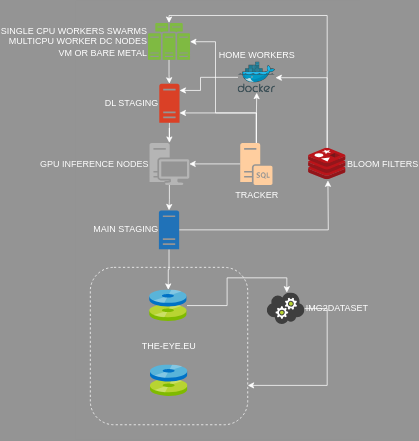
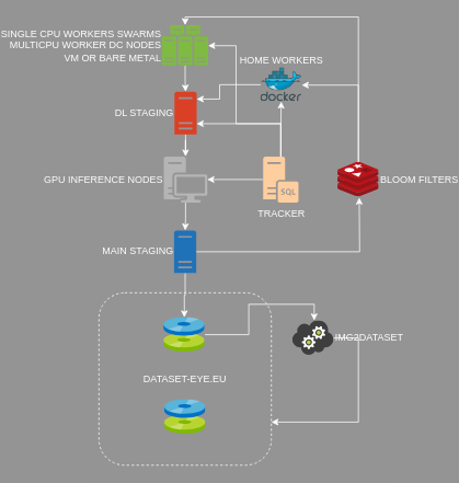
- <mxCell id="21" value="THE-EYE.EU" style="whiteSpace=wrap;html=1;aspect=fixed;dashed=1;rounded=1;fillColor=none;strokeColor=#FFFFFF;fontColor=#FFFFFF;" parent="1" vertex="1"><mxGeometry x="20" y="356" width="210" height="210" as="geometry" /></mxCell>
+ <mxCell id="21" value="DATASET-EYE.EU" style="whiteSpace=wrap;html=1;aspect=fixed;dashed=1;rounded=1;fillColor=none;strokeColor=#FFFFFF;fontColor=#FFFFFF;" parent="1" vertex="1"><mxGeometry x="20" y="356" width="210" height="210" as="geometry" /></mxCell>
